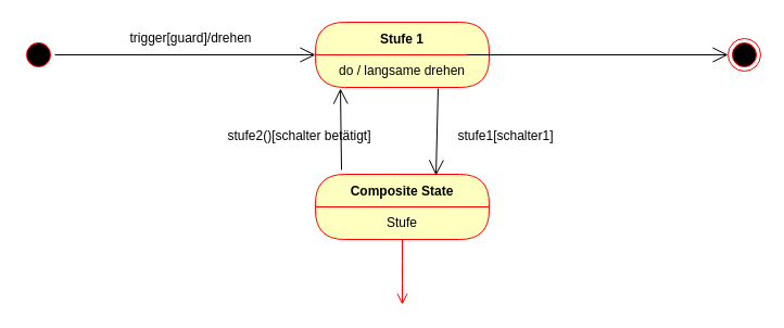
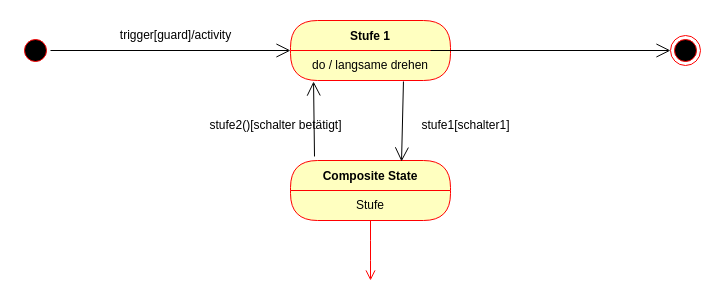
- <mxCell id="10" value="trigger[guard]/drehen" style="text;html=1;align=center;verticalAlign=middle;resizable=0;points=[];autosize=1;strokeColor=none;fillColor=none;" vertex="1" parent="1"><mxGeometry x="110" y="20" width="130" height="30" as="geometry" /></mxCell>
+ <mxCell id="10" value="trigger[guard]/activity" style="text;html=1;align=center;verticalAlign=middle;resizable=0;points=[];autosize=1;strokeColor=none;fillColor=none;" vertex="1" parent="1"><mxGeometry x="110" y="20" width="130" height="30" as="geometry" /></mxCell>
